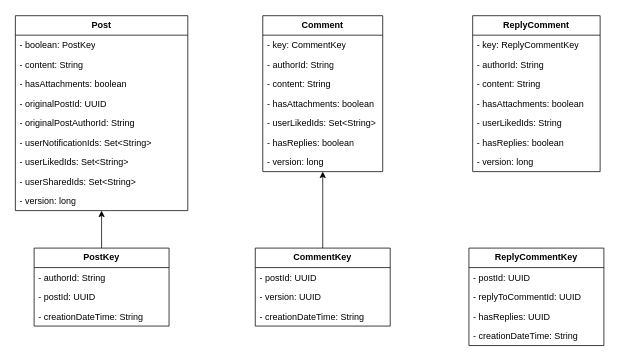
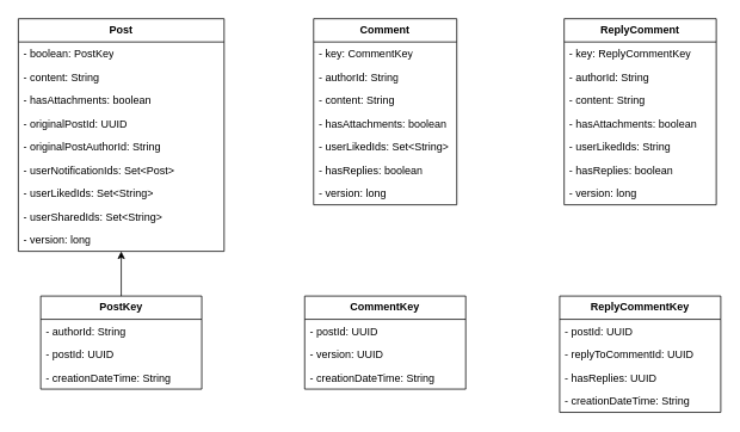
- <mxCell id="8" value="&lt;span style=&quot;font-weight: normal;&quot;&gt;- userNotificationIds: Set&amp;lt;String&amp;gt;&lt;/span&gt;" style="text;strokeColor=none;fillColor=none;align=left;verticalAlign=top;spacingLeft=4;spacingRight=4;overflow=hidden;rotatable=0;points=[[0,0.5],[1,0.5]];portConstraint=eastwest;whiteSpace=wrap;html=1;fontStyle=1" vertex="1" parent="2"><mxGeometry y="156" width="230" height="26" as="geometry" /></mxCell>
+ <mxCell id="8" value="&lt;span style=&quot;font-weight: normal;&quot;&gt;- userNotificationIds: Set&amp;lt;Post&amp;gt;&lt;/span&gt;" style="text;strokeColor=none;fillColor=none;align=left;verticalAlign=top;spacingLeft=4;spacingRight=4;overflow=hidden;rotatable=0;points=[[0,0.5],[1,0.5]];portConstraint=eastwest;whiteSpace=wrap;html=1;fontStyle=1" vertex="1" parent="2"><mxGeometry y="156" width="230" height="26" as="geometry" /></mxCell>
- <mxCell id="25" style="edgeStyle=orthogonalEdgeStyle;rounded=0;orthogonalLoop=1;jettySize=auto;html=1;" edge="1" parent="1" source="26" target="17"><mxGeometry relative="1" as="geometry" /></mxCell>
